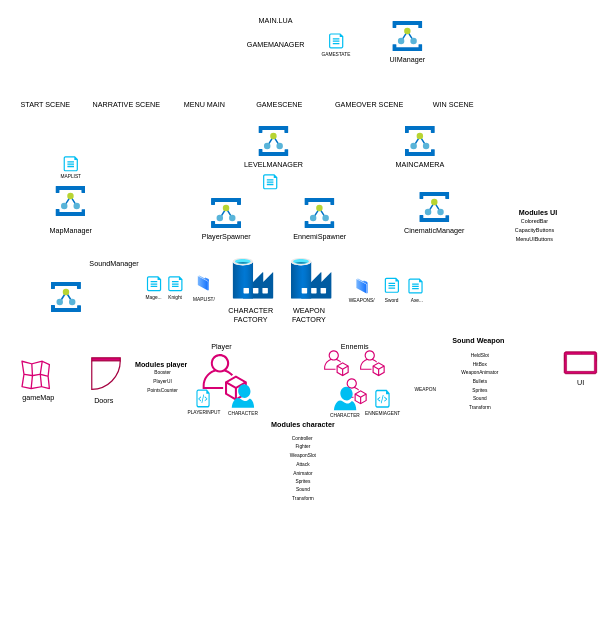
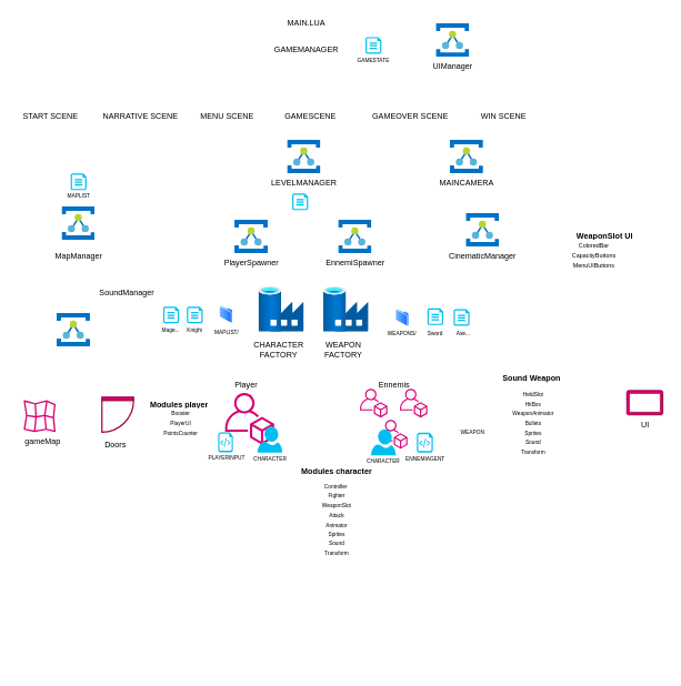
- <mxCell id="26" value="MENU MAIN" style="text;html=1;align=center;verticalAlign=middle;resizable=0;points=[];autosize=1;strokeColor=none;fillColor=none;" vertex="1" parent="1"><mxGeometry x="290" y="160" width="100" height="30" as="geometry" /></mxCell>
+ <mxCell id="26" value="MENU SCENE" style="text;html=1;align=center;verticalAlign=middle;resizable=0;points=[];autosize=1;strokeColor=none;fillColor=none;" vertex="1" parent="1"><mxGeometry x="290" y="160" width="100" height="30" as="geometry" /></mxCell>
- <mxCell id="69" value="&lt;h1&gt;&lt;font style=&quot;font-size: 12px;&quot;&gt;Modules UI&lt;/font&gt;&lt;/h1&gt;" style="text;html=1;strokeColor=none;fillColor=none;spacing=5;spacingTop=-20;whiteSpace=wrap;overflow=hidden;rounded=0;" vertex="1" parent="1"><mxGeometry x="860" y="330" width="130" height="30" as="geometry" /></mxCell>
+ <mxCell id="69" value="&lt;h1&gt;&lt;font style=&quot;font-size: 12px;&quot;&gt;WeaponSlot UI&lt;/font&gt;&lt;/h1&gt;" style="text;html=1;strokeColor=none;fillColor=none;spacing=5;spacingTop=-20;whiteSpace=wrap;overflow=hidden;rounded=0;" vertex="1" parent="1"><mxGeometry x="860" y="330" width="130" height="30" as="geometry" /></mxCell>
